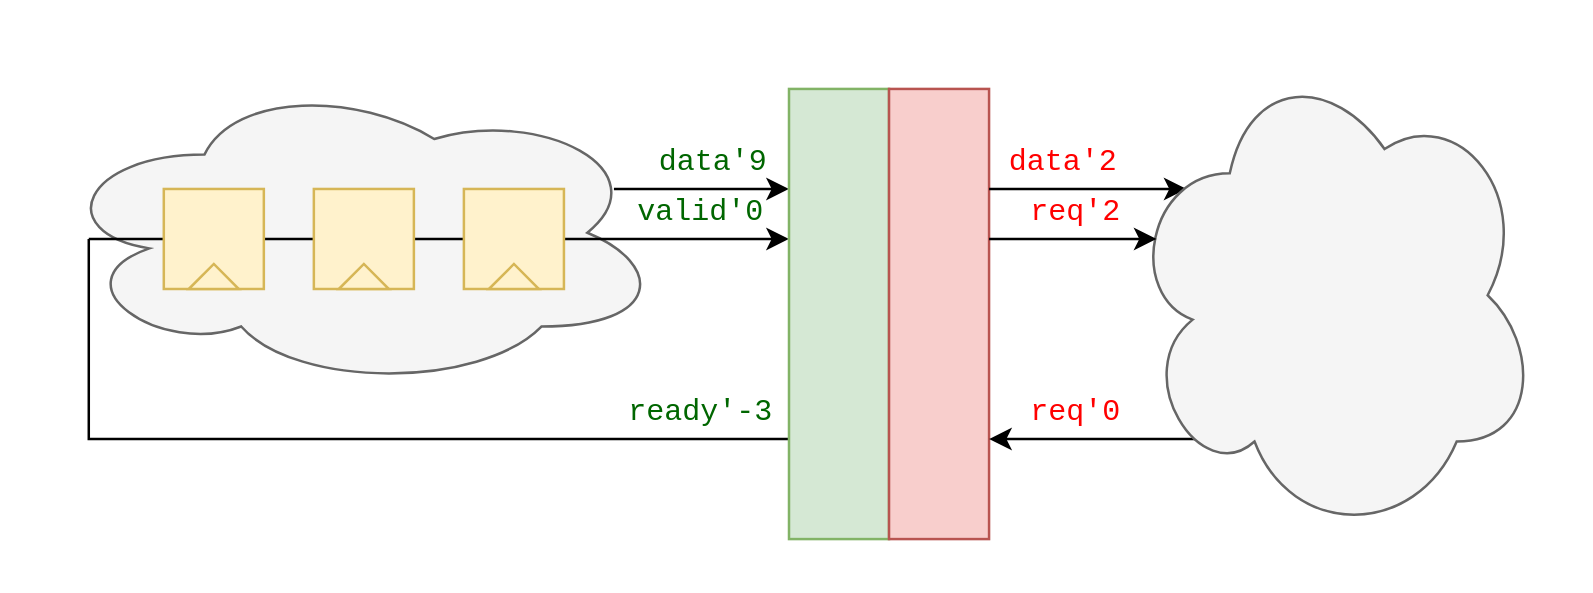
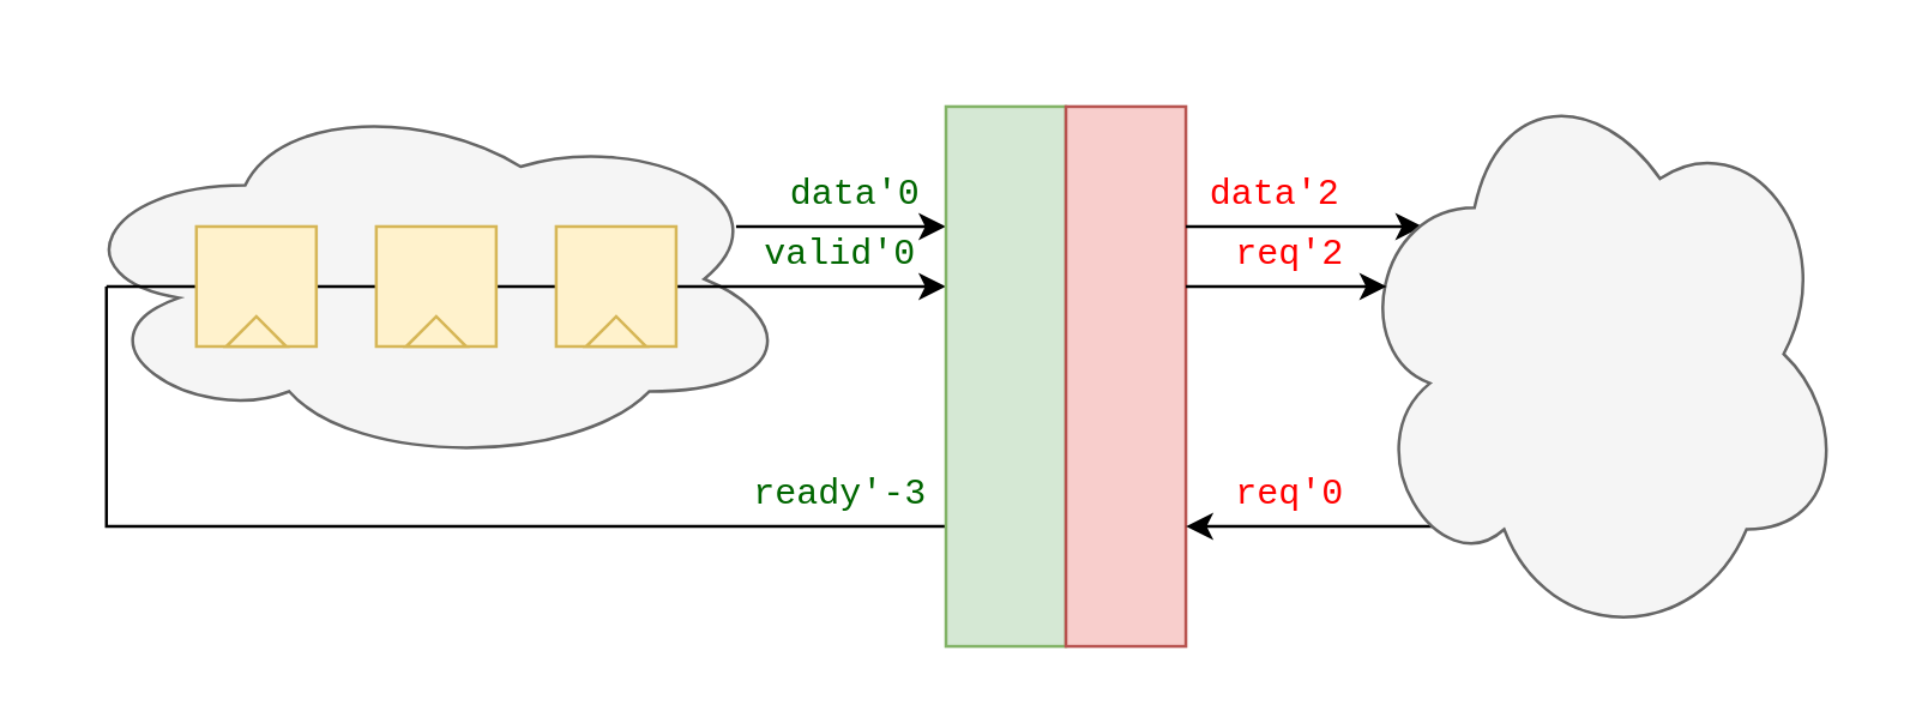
- <mxCell id="17" value="data'9" style="text;html=1;strokeColor=none;fillColor=none;align=center;verticalAlign=middle;whiteSpace=wrap;rounded=0;fontFamily=Courier New;fontColor=#006600;" vertex="1" parent="1"><mxGeometry x="255" y="55" width="60" height="20" as="geometry" /></mxCell>
+ <mxCell id="17" value="data'0" style="text;html=1;strokeColor=none;fillColor=none;align=center;verticalAlign=middle;whiteSpace=wrap;rounded=0;fontFamily=Courier New;fontColor=#006600;" vertex="1" parent="1"><mxGeometry x="255" y="55" width="60" height="20" as="geometry" /></mxCell>
